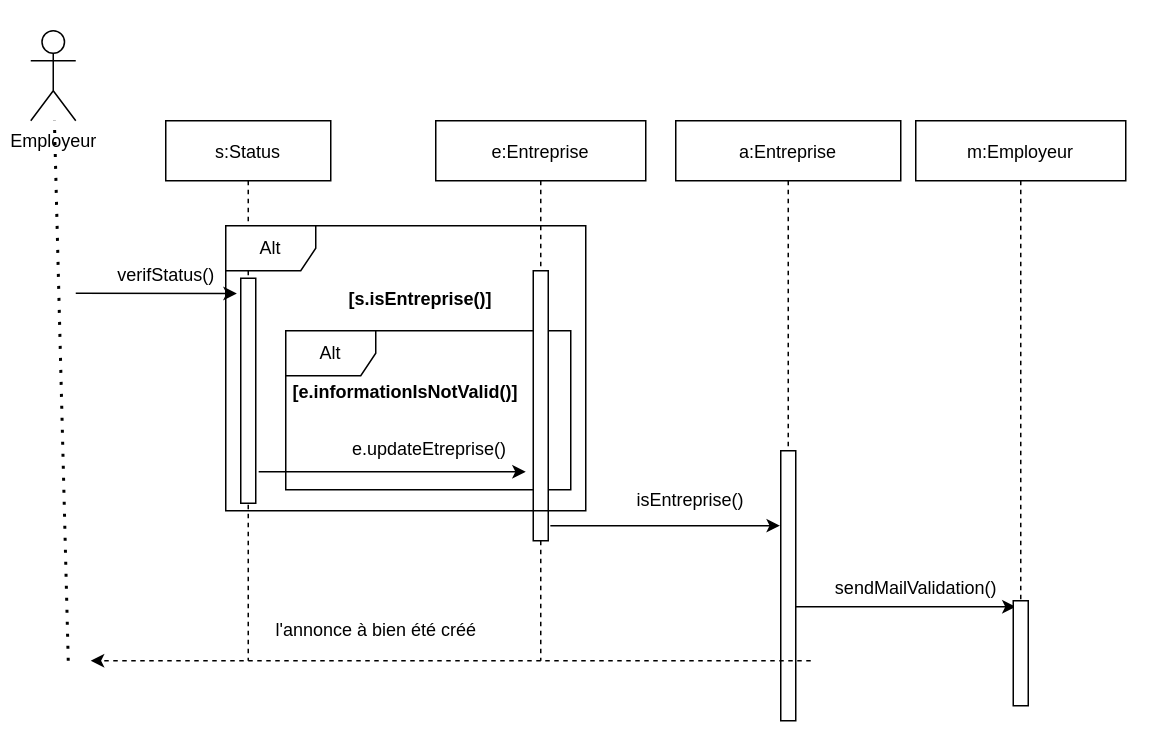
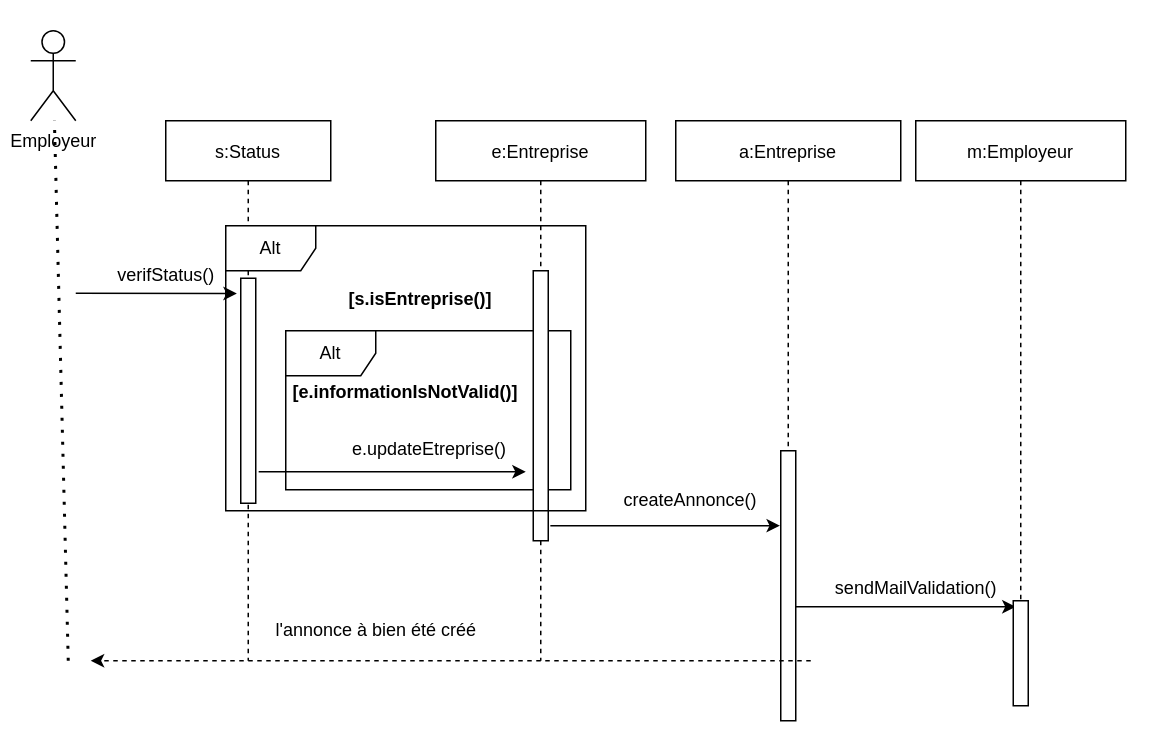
- <mxCell id="22" value="isEntreprise()" style="text;align=center;fontStyle=0;verticalAlign=middle;spacingLeft=3;spacingRight=3;strokeColor=none;rotatable=0;points=[[0,0.5],[1,0.5]];portConstraint=eastwest;" vertex="1" parent="1"><mxGeometry x="420" y="319" width="80" height="26" as="geometry" /></mxCell>
+ <mxCell id="22" value="createAnnonce()" style="text;align=center;fontStyle=0;verticalAlign=middle;spacingLeft=3;spacingRight=3;strokeColor=none;rotatable=0;points=[[0,0.5],[1,0.5]];portConstraint=eastwest;" vertex="1" parent="1"><mxGeometry x="420" y="319" width="80" height="26" as="geometry" /></mxCell>
